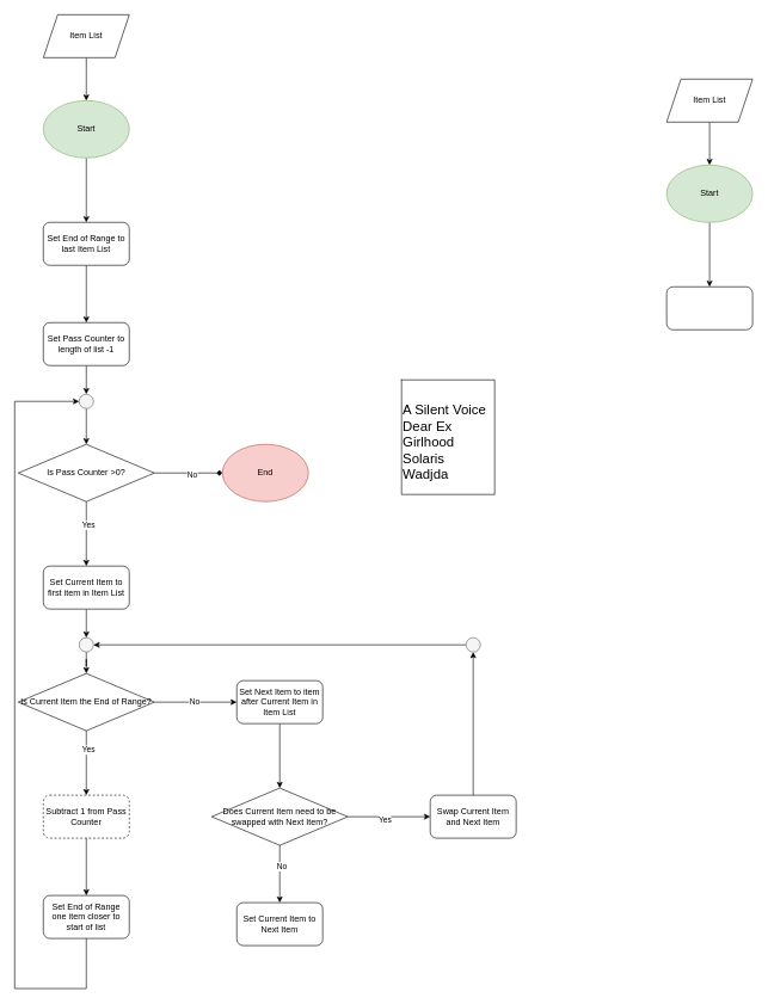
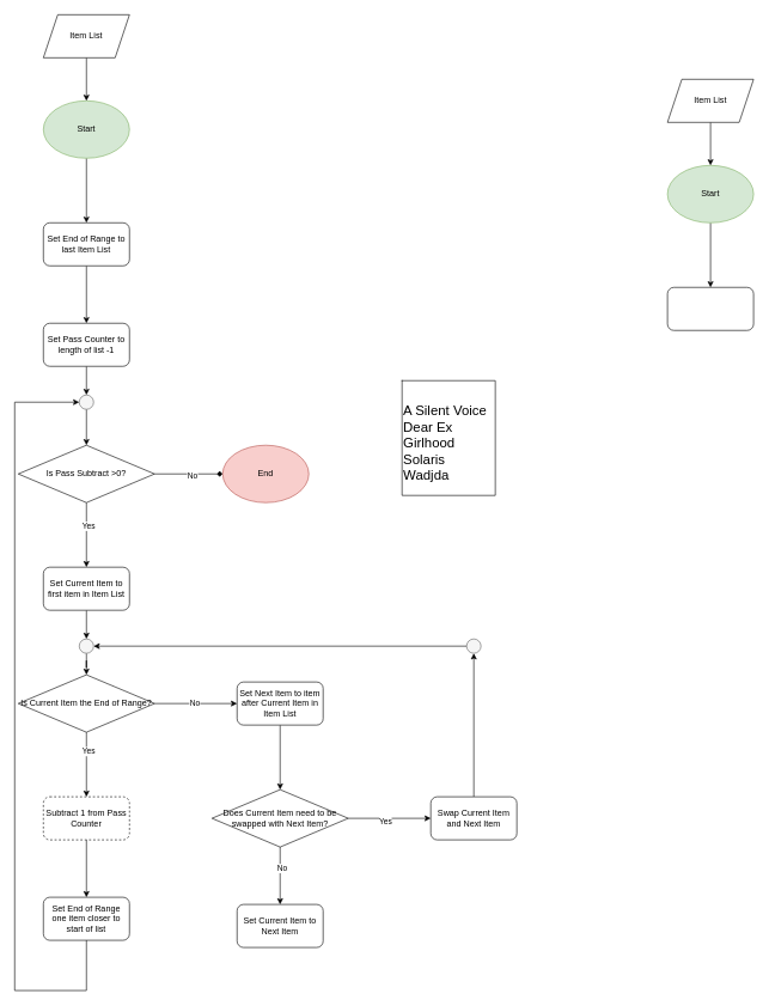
- <mxCell id="16" value="Is Pass Counter &amp;gt;0?" style="rhombus;whiteSpace=wrap;html=1;" vertex="1" parent="1"><mxGeometry x="25" y="620" width="190" height="80" as="geometry" /></mxCell>
+ <mxCell id="16" value="Is Pass Subtract &amp;gt;0?" style="rhombus;whiteSpace=wrap;html=1;" vertex="1" parent="1"><mxGeometry x="25" y="620" width="190" height="80" as="geometry" /></mxCell>
